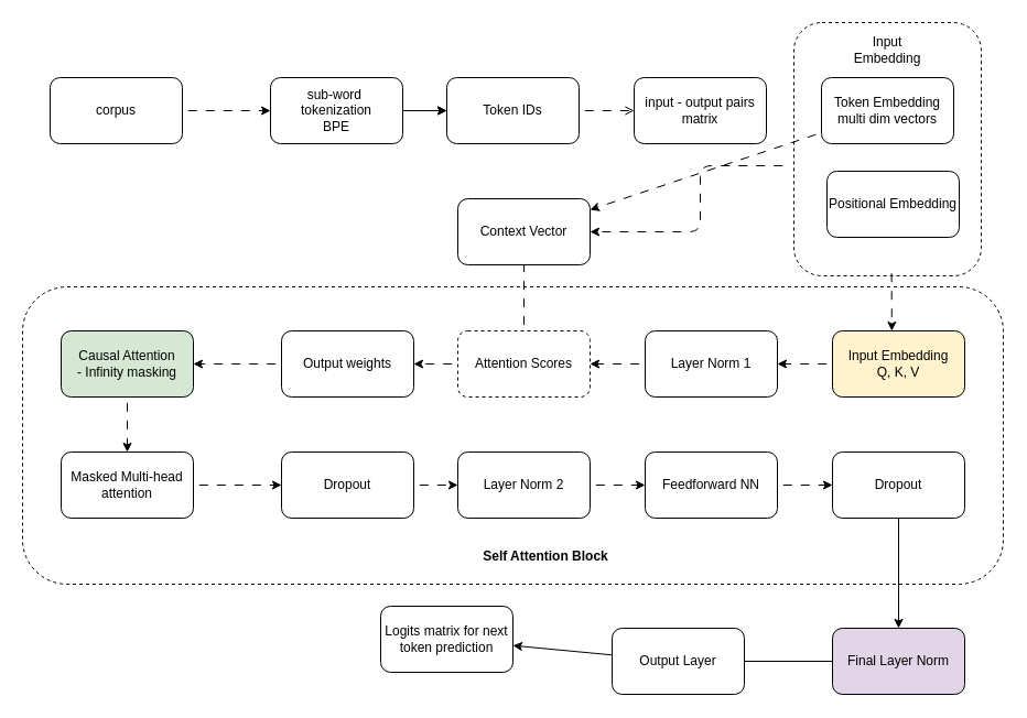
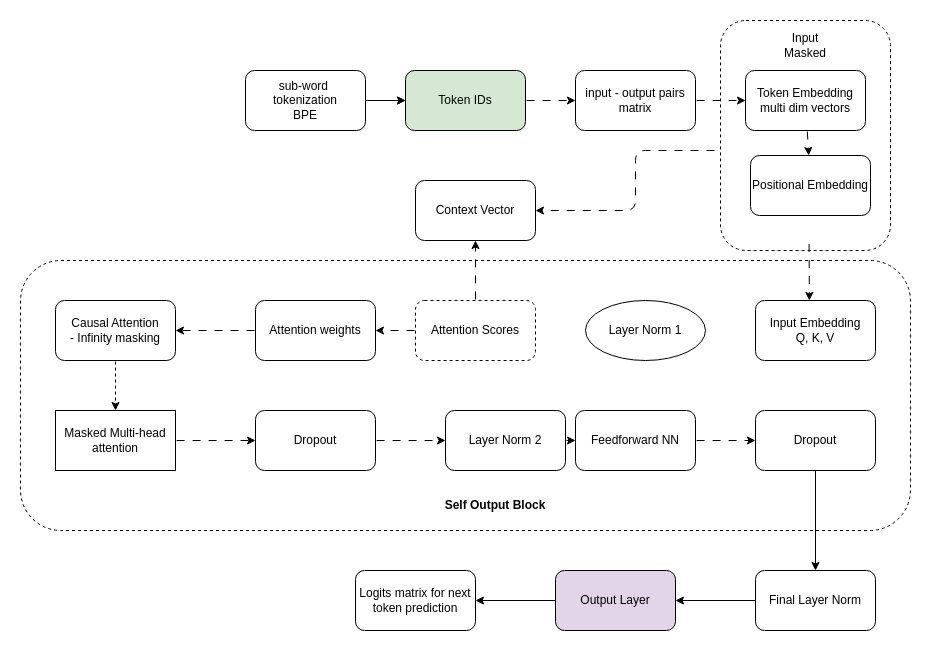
- <mxCell id="47" value="Input Embedding" style="text;html=1;align=center;verticalAlign=middle;whiteSpace=wrap;rounded=0;" vertex="1" parent="1"><mxGeometry x="775" y="30" width="60" height="30" as="geometry" /></mxCell>
+ <mxCell id="47" value="Input Masked" style="text;html=1;align=center;verticalAlign=middle;whiteSpace=wrap;rounded=0;" vertex="1" parent="1"><mxGeometry x="775" y="30" width="60" height="30" as="geometry" /></mxCell>
- <mxCell id="6" value="corpus" style="rounded=1;whiteSpace=wrap;html=1;" parent="2" vertex="1"><mxGeometry x="25" width="120" height="60" as="geometry" /></mxCell>
- <mxCell id="5" value="" style="edgeStyle=none;html=1;flowAnimation=1;" parent="2" source="6" target="9" edge="1"><mxGeometry relative="1" as="geometry" /></mxCell>
- <mxCell id="27" value="Token IDs" style="whiteSpace=wrap;html=1;rounded=1;" parent="2" vertex="1"><mxGeometry x="385" width="120" height="60" as="geometry" /></mxCell>
+ <mxCell id="27" value="Token IDs" style="whiteSpace=wrap;html=1;rounded=1;fillColor=#d5e8d4;" parent="2" vertex="1"><mxGeometry x="385" width="120" height="60" as="geometry" /></mxCell>
- <mxCell id="7" value="" style="edgeStyle=none;html=1;flowAnimation=1;endArrow=open;" parent="2" source="27" target="11" edge="1"><mxGeometry relative="1" as="geometry" /></mxCell>
+ <mxCell id="7" value="" style="edgeStyle=none;html=1;flowAnimation=1;" parent="2" source="27" target="11" edge="1"><mxGeometry relative="1" as="geometry" /></mxCell>
+ <mxCell id="10" value="" style="edgeStyle=none;html=1;flowAnimation=1;" parent="2" source="11" target="14" edge="1"><mxGeometry relative="1" as="geometry" /></mxCell>
- <mxCell id="12" value="" style="edgeStyle=none;html=1;flowAnimation=1;" parent="2" source="14" target="46" edge="1"><mxGeometry relative="1" as="geometry" /></mxCell>
+ <mxCell id="12" value="" style="edgeStyle=none;html=1;flowAnimation=1;" parent="2" source="14" target="16" edge="1"><mxGeometry relative="1" as="geometry" /></mxCell>
- <mxCell id="20" style="edgeStyle=none;html=1;entryX=0.5;entryY=1;entryDx=0;entryDy=0;flowAnimation=1;endArrow=none;" edge="1" parent="2" source="21" target="46"><mxGeometry relative="1" as="geometry" /></mxCell>
+ <mxCell id="20" style="edgeStyle=none;html=1;entryX=0.5;entryY=1;entryDx=0;entryDy=0;flowAnimation=1;" edge="1" parent="2" source="21" target="46"><mxGeometry relative="1" as="geometry" /></mxCell>
- <mxCell id="25" value="Causal Attention&lt;div&gt;- Infinity masking&lt;/div&gt;" style="whiteSpace=wrap;html=1;rounded=1;fillColor=#d5e8d4;" parent="2" vertex="1"><mxGeometry x="35" y="230" width="120" height="60" as="geometry" /></mxCell>
+ <mxCell id="25" value="Causal Attention&lt;div&gt;- Infinity masking&lt;/div&gt;" style="whiteSpace=wrap;html=1;rounded=1;" parent="2" vertex="1"><mxGeometry x="35" y="230" width="120" height="60" as="geometry" /></mxCell>
- <mxCell id="23" value="Output weights" style="whiteSpace=wrap;html=1;rounded=1;" parent="2" vertex="1"><mxGeometry x="235" y="230" width="120" height="60" as="geometry" /></mxCell>
+ <mxCell id="23" value="Attention weights" style="whiteSpace=wrap;html=1;rounded=1;" parent="2" vertex="1"><mxGeometry x="235" y="230" width="120" height="60" as="geometry" /></mxCell>
- <mxCell id="17" value="" style="edgeStyle=none;html=1;flowAnimation=1;" parent="2" source="31" target="21" edge="1"><mxGeometry relative="1" as="geometry" /></mxCell>
- <mxCell id="31" value="Layer Norm 1" style="rounded=1;whiteSpace=wrap;html=1;" parent="2" vertex="1"><mxGeometry x="565" y="230" width="120" height="60" as="geometry" /></mxCell>
+ <mxCell id="31" value="Layer Norm 1" style="ellipse;whiteSpace=wrap;html=1;" parent="2" vertex="1"><mxGeometry x="565" y="230" width="120" height="60" as="geometry" /></mxCell>
- <mxCell id="30" value="" style="edgeStyle=none;html=1;flowAnimation=1;" parent="2" source="18" target="31" edge="1"><mxGeometry relative="1" as="geometry"><mxPoint x="735" y="260" as="sourcePoint" /><mxPoint x="535" y="260" as="targetPoint" /></mxGeometry></mxCell>
- <mxCell id="18" value="Input Embedding&lt;br&gt;&lt;div&gt;Q, K, V&lt;/div&gt;" style="whiteSpace=wrap;html=1;rounded=1;fillColor=#fff2cc;" parent="2" vertex="1"><mxGeometry x="735" y="230" width="120" height="60" as="geometry" /></mxCell>
+ <mxCell id="18" value="Input Embedding&lt;br&gt;&lt;div&gt;Q, K, V&lt;/div&gt;" style="whiteSpace=wrap;html=1;rounded=1;" parent="2" vertex="1"><mxGeometry x="735" y="230" width="120" height="60" as="geometry" /></mxCell>
- <mxCell id="24" value="" style="edgeStyle=none;html=1;flowAnimation=1;" parent="2" source="25" target="29" edge="1"><mxGeometry relative="1" as="geometry" /></mxCell>
+ <mxCell id="24" value="" style="edgeStyle=none;html=1;flowAnimation=1;dashed=1;" parent="2" source="25" target="29" edge="1"><mxGeometry relative="1" as="geometry" /></mxCell>
- <mxCell id="29" value="Masked Multi-head attention" style="whiteSpace=wrap;html=1;rounded=1;" parent="2" vertex="1"><mxGeometry x="35" y="340" width="120" height="60" as="geometry" /></mxCell>
+ <mxCell id="29" value="Masked Multi-head attention" style="whiteSpace=wrap;html=1;rounded=0;" parent="2" vertex="1"><mxGeometry x="35" y="340" width="120" height="60" as="geometry" /></mxCell>
- <mxCell id="35" value="Layer Norm 2" style="whiteSpace=wrap;html=1;rounded=1;" parent="2" vertex="1"><mxGeometry x="395" y="340" width="120" height="60" as="geometry" /></mxCell>
+ <mxCell id="35" value="Layer Norm 2" style="whiteSpace=wrap;html=1;rounded=1;" parent="2" vertex="1"><mxGeometry x="425" y="340" width="120" height="60" as="geometry" /></mxCell>
- <mxCell id="37" value="Feedforward NN" style="whiteSpace=wrap;html=1;rounded=1;" parent="2" vertex="1"><mxGeometry x="565" y="340" width="120" height="60" as="geometry" /></mxCell>
+ <mxCell id="37" value="Feedforward NN" style="whiteSpace=wrap;html=1;rounded=1;" parent="2" vertex="1"><mxGeometry x="555" y="340" width="120" height="60" as="geometry" /></mxCell>
- <mxCell id="40" value="Self Attention Block" style="text;html=1;align=center;verticalAlign=middle;whiteSpace=wrap;rounded=0;fontStyle=1" parent="2" vertex="1"><mxGeometry x="405" y="420" width="140" height="30" as="geometry" /></mxCell>
+ <mxCell id="40" value="Self Output Block" style="text;html=1;align=center;verticalAlign=middle;whiteSpace=wrap;rounded=0;fontStyle=1" parent="2" vertex="1"><mxGeometry x="405" y="420" width="140" height="30" as="geometry" /></mxCell>
- <mxCell id="45" value="Logits matrix for next token prediction" style="whiteSpace=wrap;html=1;rounded=1;" parent="2" vertex="1"><mxGeometry x="325" y="480" width="120" height="60" as="geometry" /></mxCell>
+ <mxCell id="45" value="Logits matrix for next token prediction" style="whiteSpace=wrap;html=1;rounded=1;" parent="2" vertex="1"><mxGeometry x="335" y="500" width="120" height="60" as="geometry" /></mxCell>
- <mxCell id="44" value="Output Layer" style="whiteSpace=wrap;html=1;rounded=1;" parent="2" vertex="1"><mxGeometry x="535" y="500" width="120" height="60" as="geometry" /></mxCell>
+ <mxCell id="44" value="Output Layer" style="whiteSpace=wrap;html=1;rounded=1;fillColor=#e1d5e7;" parent="2" vertex="1"><mxGeometry x="535" y="500" width="120" height="60" as="geometry" /></mxCell>
- <mxCell id="41" value="" style="edgeStyle=none;html=1;endArrow=none;" parent="2" source="42" target="44" edge="1"><mxGeometry relative="1" as="geometry" /></mxCell>
+ <mxCell id="41" value="" style="edgeStyle=none;html=1;" parent="2" source="42" target="44" edge="1"><mxGeometry relative="1" as="geometry" /></mxCell>
- <mxCell id="42" value="Final Layer Norm" style="whiteSpace=wrap;html=1;rounded=1;fillColor=#e1d5e7;" parent="2" vertex="1"><mxGeometry x="735" y="500" width="120" height="60" as="geometry" /></mxCell>
+ <mxCell id="42" value="Final Layer Norm" style="whiteSpace=wrap;html=1;rounded=1;" parent="2" vertex="1"><mxGeometry x="735" y="500" width="120" height="60" as="geometry" /></mxCell>
